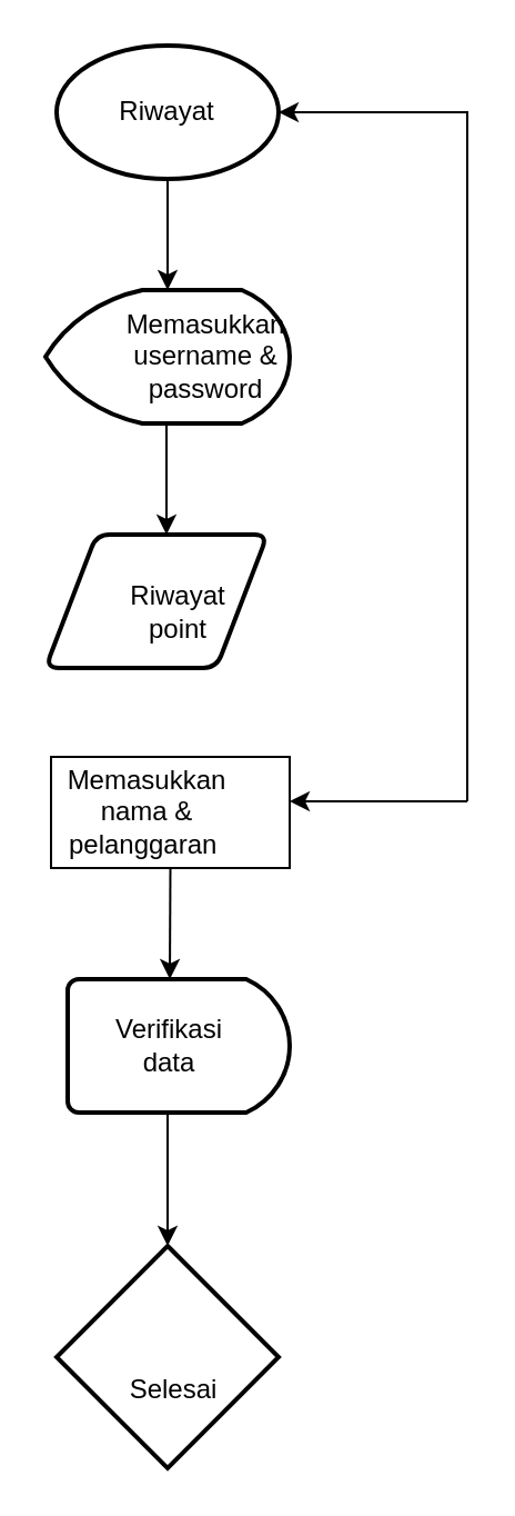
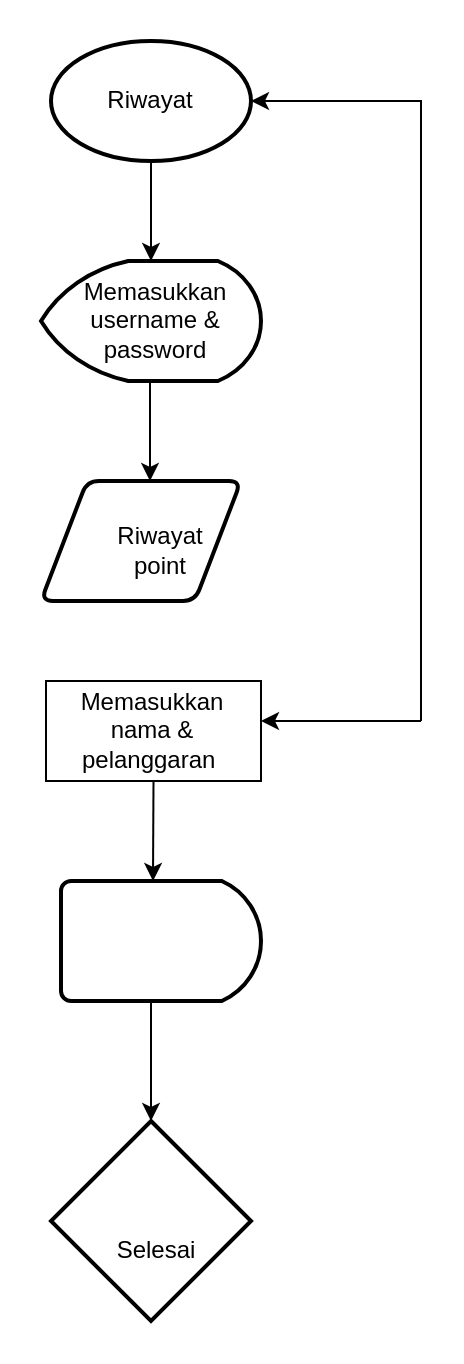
- <mxCell id="6" value="Memasukkan username &amp;amp; password" style="text;strokeColor=none;align=center;fillColor=none;html=1;verticalAlign=middle;whiteSpace=wrap;rounded=0;" vertex="1" parent="1"><mxGeometry x="60" y="145" width="65" height="30" as="geometry" /></mxCell>
+ <mxCell id="6" value="Memasukkan username &amp;amp; password" style="text;strokeColor=none;align=center;fillColor=none;html=1;verticalAlign=middle;whiteSpace=wrap;rounded=0;" vertex="1" parent="1"><mxGeometry x="45" y="145" width="65" height="30" as="geometry" /></mxCell>
- <mxCell id="13" value="Memasukkan nama &amp;amp; pelanggaran&amp;nbsp;" style="text;strokeColor=none;align=center;fillColor=none;html=1;verticalAlign=middle;whiteSpace=wrap;rounded=0;" vertex="1" parent="1"><mxGeometry x="36.25" y="350" width="60" height="30" as="geometry" /></mxCell>
+ <mxCell id="13" value="Memasukkan nama &amp;amp; pelanggaran&amp;nbsp;" style="text;strokeColor=none;align=center;fillColor=none;html=1;verticalAlign=middle;whiteSpace=wrap;rounded=0;" vertex="1" parent="1"><mxGeometry x="46.25" y="350" width="60" height="30" as="geometry" /></mxCell>
- <mxCell id="16" value="Verifikasi data" style="text;strokeColor=none;align=center;fillColor=none;html=1;verticalAlign=middle;whiteSpace=wrap;rounded=0;" vertex="1" parent="1"><mxGeometry x="46.25" y="455" width="60" height="30" as="geometry" /></mxCell>
